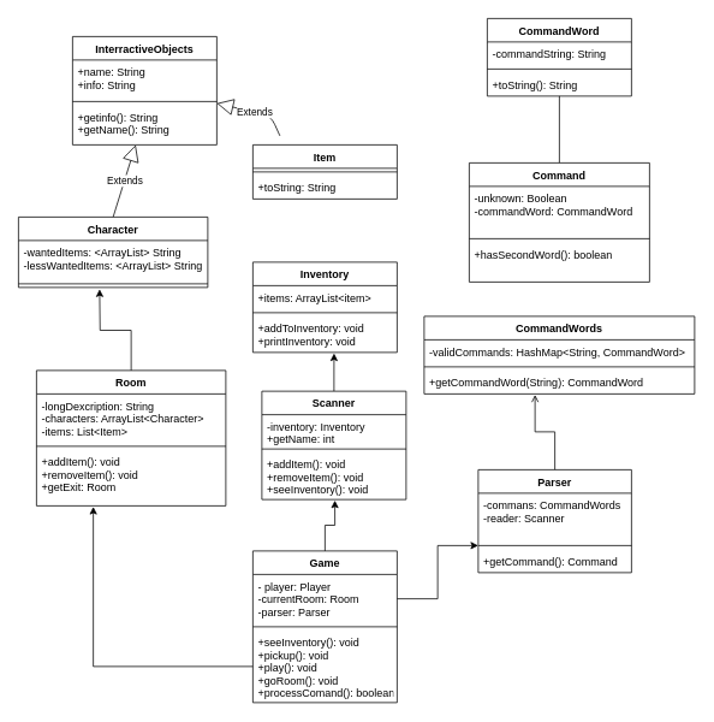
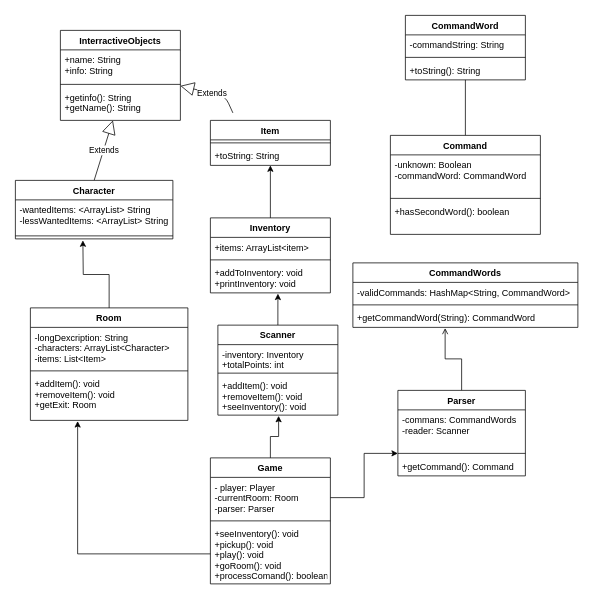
+ <mxCell id="42" style="edgeStyle=orthogonalEdgeStyle;rounded=0;orthogonalLoop=1;jettySize=auto;html=1;entryX=0.5;entryY=1;entryDx=0;entryDy=0;" edge="1" parent="1" source="43" target="47"><mxGeometry relative="1" as="geometry" /></mxCell>
- <mxCell id="20" value="-inventory: Inventory&#10;+getName: int" style="text;strokeColor=none;fillColor=none;align=left;verticalAlign=top;spacingLeft=4;spacingRight=4;overflow=hidden;rotatable=0;points=[[0,0.5],[1,0.5]];portConstraint=eastwest;" vertex="1" parent="19"><mxGeometry y="26" width="160" height="34" as="geometry" /></mxCell>
+ <mxCell id="20" value="-inventory: Inventory&#10;+totalPoints: int" style="text;strokeColor=none;fillColor=none;align=left;verticalAlign=top;spacingLeft=4;spacingRight=4;overflow=hidden;rotatable=0;points=[[0,0.5],[1,0.5]];portConstraint=eastwest;" vertex="1" parent="19"><mxGeometry y="26" width="160" height="34" as="geometry" /></mxCell>
